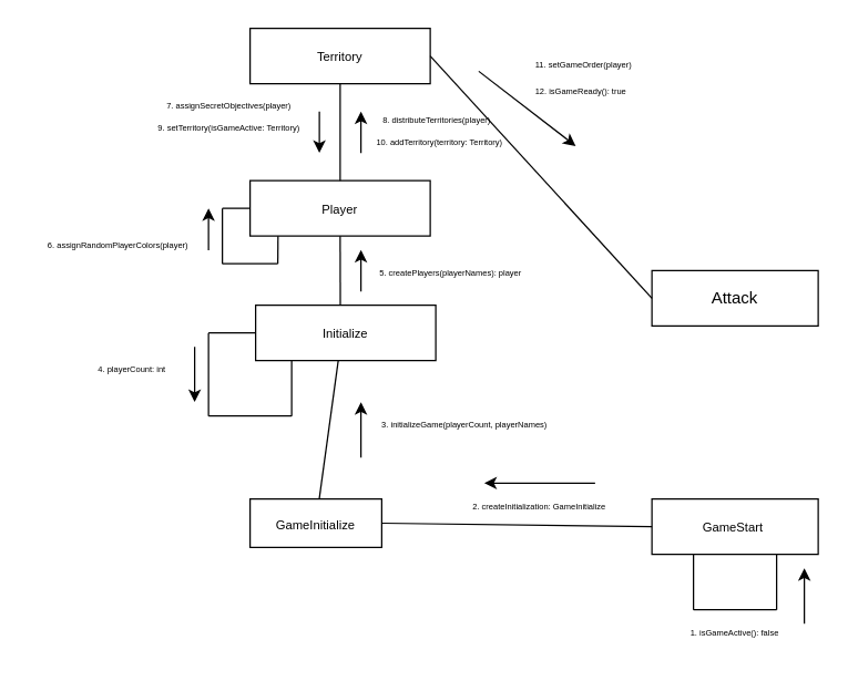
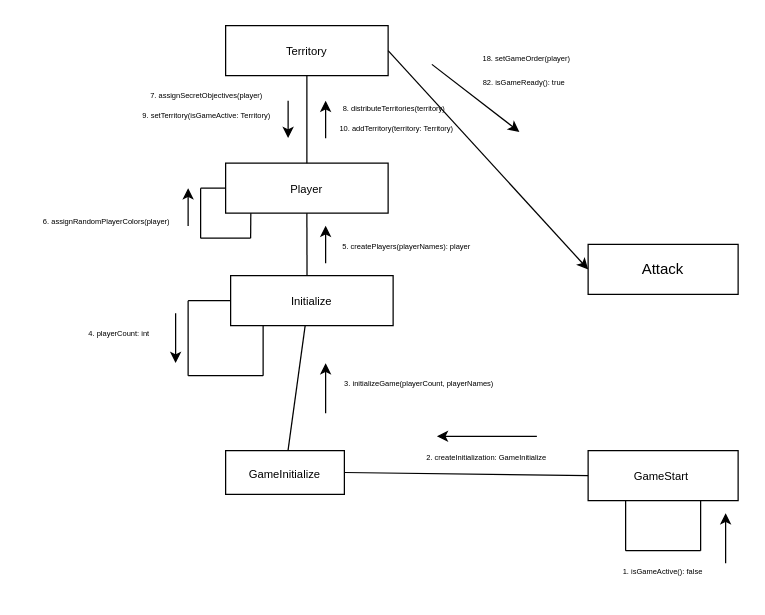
- <mxCell id="43" value="&lt;font style=&quot;font-size: 6px;&quot;&gt;11. setGameOrder(player)&lt;/font&gt;" style="text;html=1;align=center;verticalAlign=middle;whiteSpace=wrap;rounded=0;" vertex="1" parent="1"><mxGeometry x="382" y="30" width="78" height="30" as="geometry" /></mxCell>
+ <mxCell id="43" value="&lt;font style=&quot;font-size: 6px;&quot;&gt;18. setGameOrder(player)&lt;/font&gt;" style="text;html=1;align=center;verticalAlign=middle;whiteSpace=wrap;rounded=0;" vertex="1" parent="1"><mxGeometry x="382" y="30" width="78" height="30" as="geometry" /></mxCell>
- <mxCell id="44" value="&lt;font style=&quot;font-size: 6px;&quot;&gt;12.&amp;nbsp;isGameReady(): true&lt;/font&gt;" style="text;html=1;align=center;verticalAlign=middle;whiteSpace=wrap;rounded=0;" vertex="1" parent="1"><mxGeometry x="384" y="49" width="70" height="30" as="geometry" /></mxCell>
+ <mxCell id="44" value="&lt;font style=&quot;font-size: 6px;&quot;&gt;82.&amp;nbsp;isGameReady(): true&lt;/font&gt;" style="text;html=1;align=center;verticalAlign=middle;whiteSpace=wrap;rounded=0;" vertex="1" parent="1"><mxGeometry x="384" y="49" width="70" height="30" as="geometry" /></mxCell>
- <mxCell id="37" value="&lt;font style=&quot;font-size: 6px;&quot;&gt;&lt;span style=&quot;background-color: initial;&quot;&gt;8.&amp;nbsp;&lt;/span&gt;distributeTerritories(player)&lt;/font&gt;" style="text;html=1;align=center;verticalAlign=middle;whiteSpace=wrap;rounded=0;" vertex="1" parent="1"><mxGeometry x="250" y="70" width="130" height="30" as="geometry" /></mxCell>
+ <mxCell id="37" value="&lt;font style=&quot;font-size: 6px;&quot;&gt;&lt;span style=&quot;background-color: initial;&quot;&gt;8.&amp;nbsp;&lt;/span&gt;distributeTerritories(territory)&lt;/font&gt;" style="text;html=1;align=center;verticalAlign=middle;whiteSpace=wrap;rounded=0;" vertex="1" parent="1"><mxGeometry x="250" y="70" width="130" height="30" as="geometry" /></mxCell>
- <mxCell id="40" value="" style="endArrow=none;html=1;rounded=0;exitX=1;exitY=0.5;exitDx=0;exitDy=0;entryX=0;entryY=0.5;entryDx=0;entryDy=0;" edge="1" parent="1" source="27" target="39"><mxGeometry width="50" height="50" relative="1" as="geometry"><mxPoint x="440" y="200" as="sourcePoint" /><mxPoint x="490" y="150" as="targetPoint" /></mxGeometry></mxCell>
+ <mxCell id="40" value="" style="endArrow=classic;html=1;rounded=0;exitX=1;exitY=0.5;exitDx=0;exitDy=0;entryX=0;entryY=0.5;entryDx=0;entryDy=0;" edge="1" parent="1" source="27" target="39"><mxGeometry width="50" height="50" relative="1" as="geometry"><mxPoint x="440" y="200" as="sourcePoint" /><mxPoint x="490" y="150" as="targetPoint" /></mxGeometry></mxCell>
